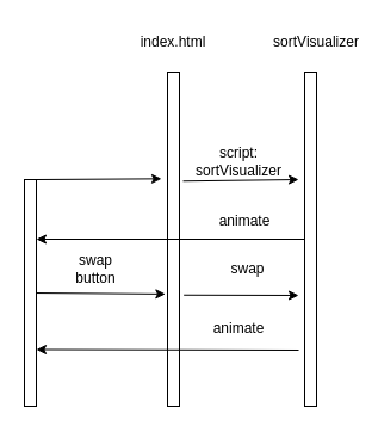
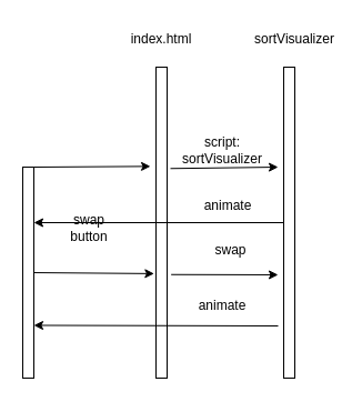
- <mxCell id="13" value="swap button" style="text;html=1;strokeColor=none;fillColor=none;align=center;verticalAlign=middle;whiteSpace=wrap;rounded=0;" vertex="1" parent="1"><mxGeometry x="50" y="210" width="60" height="30" as="geometry" /></mxCell>
+ <mxCell id="13" value="swap button" style="text;html=1;strokeColor=none;fillColor=none;align=center;verticalAlign=middle;whiteSpace=wrap;rounded=0;" vertex="1" parent="1"><mxGeometry x="50" y="190" width="60" height="30" as="geometry" /></mxCell>
